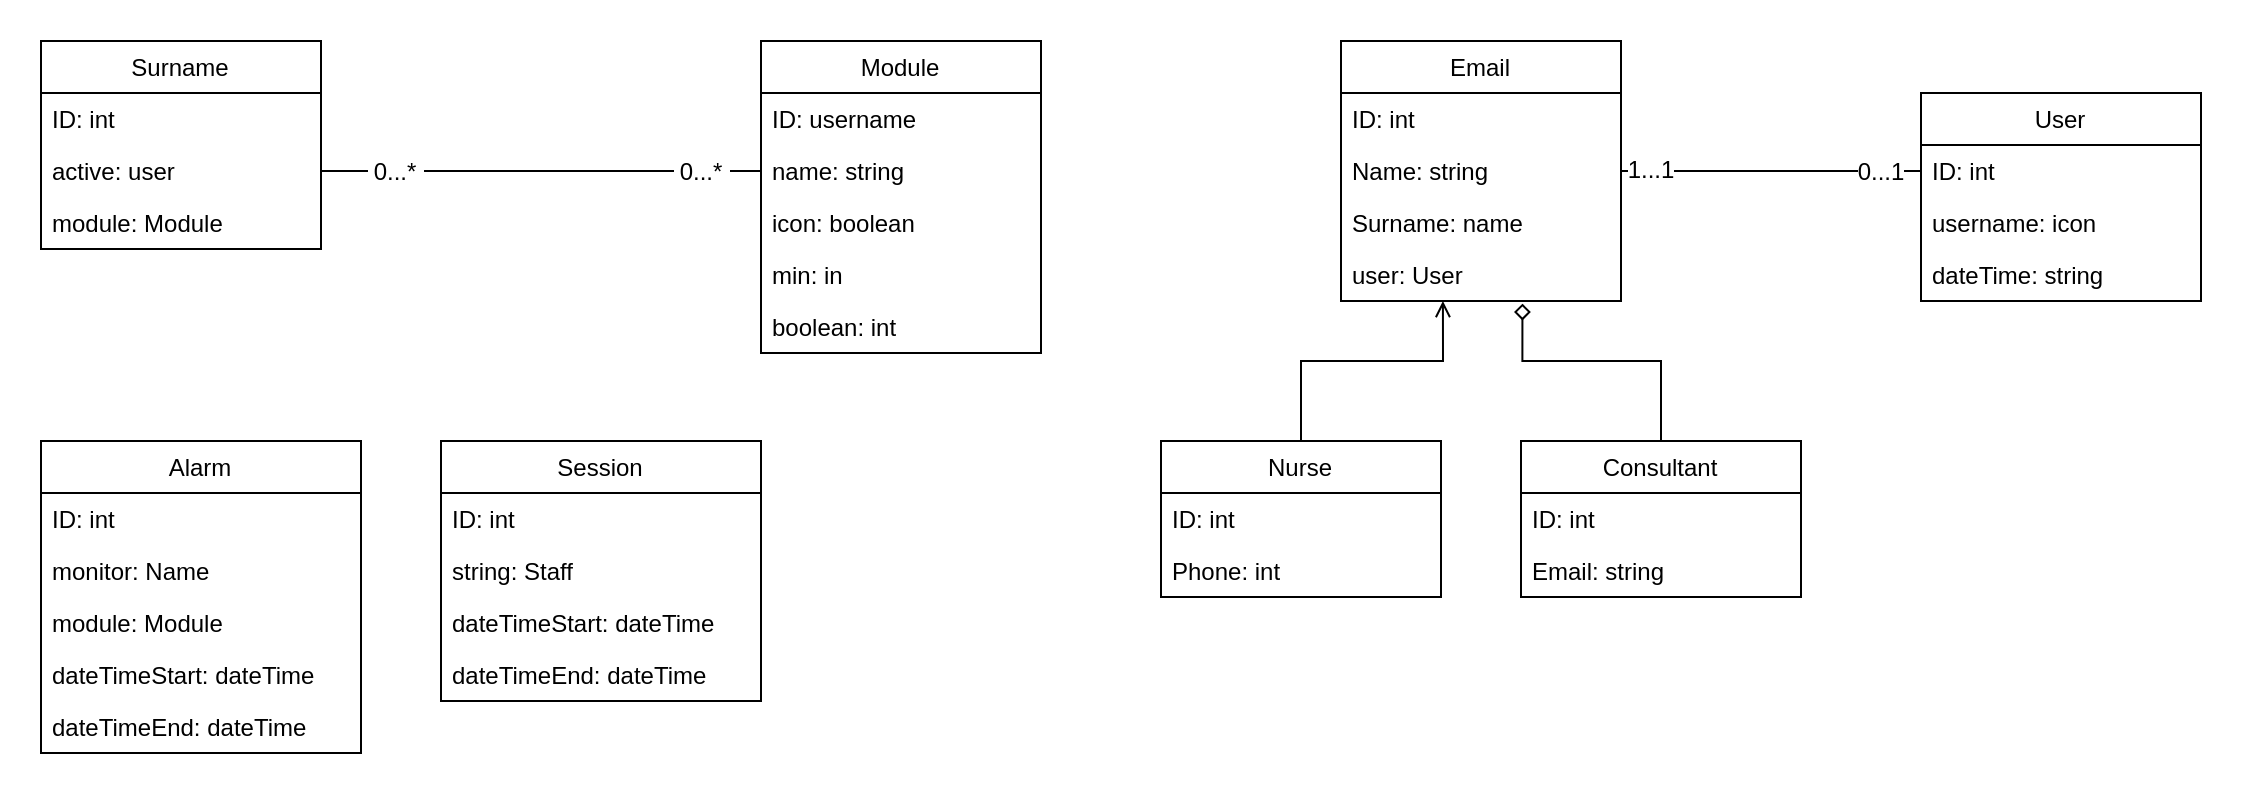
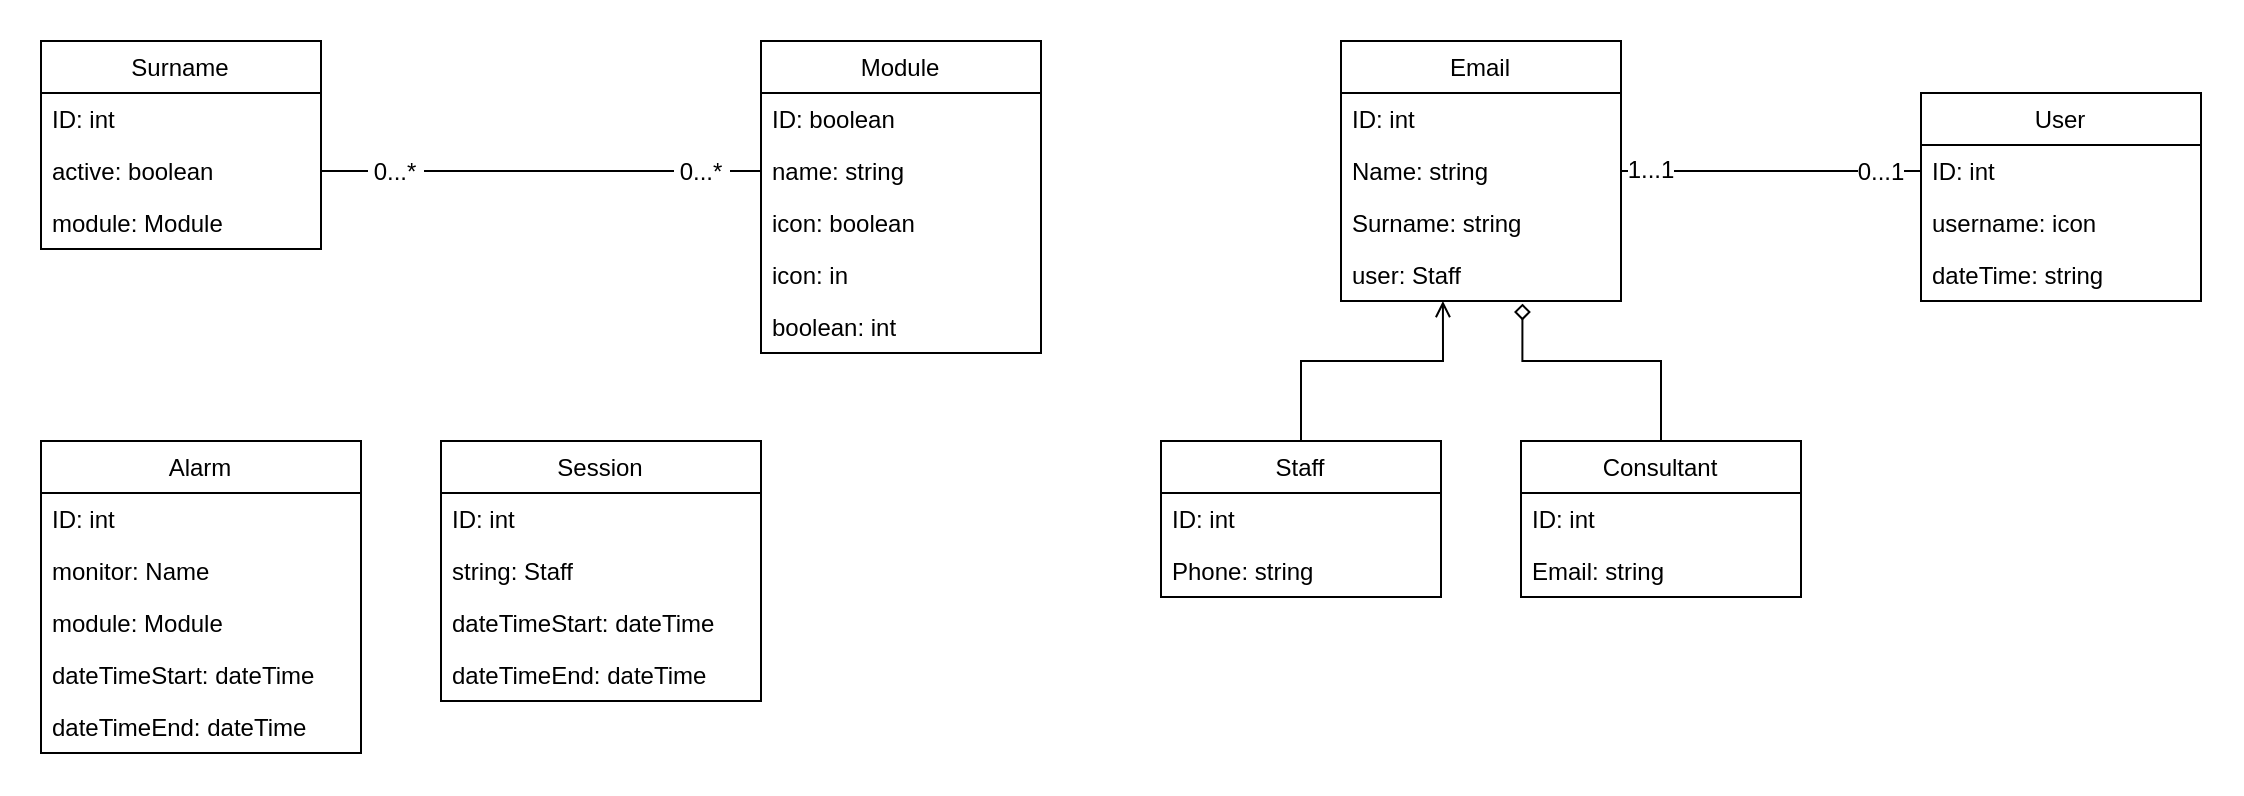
- <mxCell id="7" value="ID: username" parent="6" vertex="1" style="text;strokeColor=none;fillColor=none;align=left;verticalAlign=top;spacingLeft=4;spacingRight=4;overflow=hidden;rotatable=0;points=[[0,0.5],[1,0.5]];portConstraint=eastwest;"><mxGeometry as="geometry" height="26" width="140" y="26" /></mxCell>
+ <mxCell id="7" value="ID: boolean" parent="6" vertex="1" style="text;strokeColor=none;fillColor=none;align=left;verticalAlign=top;spacingLeft=4;spacingRight=4;overflow=hidden;rotatable=0;points=[[0,0.5],[1,0.5]];portConstraint=eastwest;"><mxGeometry as="geometry" height="26" width="140" y="26" /></mxCell>
- <mxCell id="4" value="active: user" parent="2" vertex="1" style="text;strokeColor=none;fillColor=none;align=left;verticalAlign=top;spacingLeft=4;spacingRight=4;overflow=hidden;rotatable=0;points=[[0,0.5],[1,0.5]];portConstraint=eastwest;"><mxGeometry as="geometry" height="26" width="140" y="52" /></mxCell>
+ <mxCell id="4" value="active: boolean" parent="2" vertex="1" style="text;strokeColor=none;fillColor=none;align=left;verticalAlign=top;spacingLeft=4;spacingRight=4;overflow=hidden;rotatable=0;points=[[0,0.5],[1,0.5]];portConstraint=eastwest;"><mxGeometry as="geometry" height="26" width="140" y="52" /></mxCell>
- <mxCell id="18" value="Surname: name" parent="15" vertex="1" style="text;strokeColor=none;fillColor=none;align=left;verticalAlign=top;spacingLeft=4;spacingRight=4;overflow=hidden;rotatable=0;points=[[0,0.5],[1,0.5]];portConstraint=eastwest;"><mxGeometry as="geometry" height="26" width="140" y="78" /></mxCell>
+ <mxCell id="18" value="Surname: string" parent="15" vertex="1" style="text;strokeColor=none;fillColor=none;align=left;verticalAlign=top;spacingLeft=4;spacingRight=4;overflow=hidden;rotatable=0;points=[[0,0.5],[1,0.5]];portConstraint=eastwest;"><mxGeometry as="geometry" height="26" width="140" y="78" /></mxCell>
- <mxCell id="10" value="min: in" parent="6" vertex="1" style="text;strokeColor=none;fillColor=none;align=left;verticalAlign=top;spacingLeft=4;spacingRight=4;overflow=hidden;rotatable=0;points=[[0,0.5],[1,0.5]];portConstraint=eastwest;"><mxGeometry as="geometry" height="26" width="140" y="104" /></mxCell>
+ <mxCell id="10" value="icon: in" parent="6" vertex="1" style="text;strokeColor=none;fillColor=none;align=left;verticalAlign=top;spacingLeft=4;spacingRight=4;overflow=hidden;rotatable=0;points=[[0,0.5],[1,0.5]];portConstraint=eastwest;"><mxGeometry as="geometry" height="26" width="140" y="104" /></mxCell>
- <mxCell id="19" value="user: User" parent="15" vertex="1" style="text;strokeColor=none;fillColor=none;align=left;verticalAlign=top;spacingLeft=4;spacingRight=4;overflow=hidden;rotatable=0;points=[[0,0.5],[1,0.5]];portConstraint=eastwest;"><mxGeometry as="geometry" height="26" width="140" y="104" /></mxCell>
+ <mxCell id="19" value="user: Staff" parent="15" vertex="1" style="text;strokeColor=none;fillColor=none;align=left;verticalAlign=top;spacingLeft=4;spacingRight=4;overflow=hidden;rotatable=0;points=[[0,0.5],[1,0.5]];portConstraint=eastwest;"><mxGeometry as="geometry" height="26" width="140" y="104" /></mxCell>
- <mxCell id="25" value="Nurse" parent="1" vertex="1" style="swimlane;fontStyle=0;childLayout=stackLayout;horizontal=1;startSize=26;fillColor=none;horizontalStack=0;resizeParent=1;resizeParentMax=0;resizeLast=0;collapsible=1;marginBottom=0;"><mxGeometry as="geometry" height="78" width="140" y="220" x="580" /></mxCell>
+ <mxCell id="25" value="Staff" parent="1" vertex="1" style="swimlane;fontStyle=0;childLayout=stackLayout;horizontal=1;startSize=26;fillColor=none;horizontalStack=0;resizeParent=1;resizeParentMax=0;resizeLast=0;collapsible=1;marginBottom=0;"><mxGeometry as="geometry" height="78" width="140" y="220" x="580" /></mxCell>
- <mxCell id="27" value="Phone: int" parent="25" vertex="1" style="text;strokeColor=none;fillColor=none;align=left;verticalAlign=top;spacingLeft=4;spacingRight=4;overflow=hidden;rotatable=0;points=[[0,0.5],[1,0.5]];portConstraint=eastwest;"><mxGeometry as="geometry" height="26" width="140" y="52" /></mxCell>
+ <mxCell id="27" value="Phone: string" parent="25" vertex="1" style="text;strokeColor=none;fillColor=none;align=left;verticalAlign=top;spacingLeft=4;spacingRight=4;overflow=hidden;rotatable=0;points=[[0,0.5],[1,0.5]];portConstraint=eastwest;"><mxGeometry as="geometry" height="26" width="140" y="52" /></mxCell>
